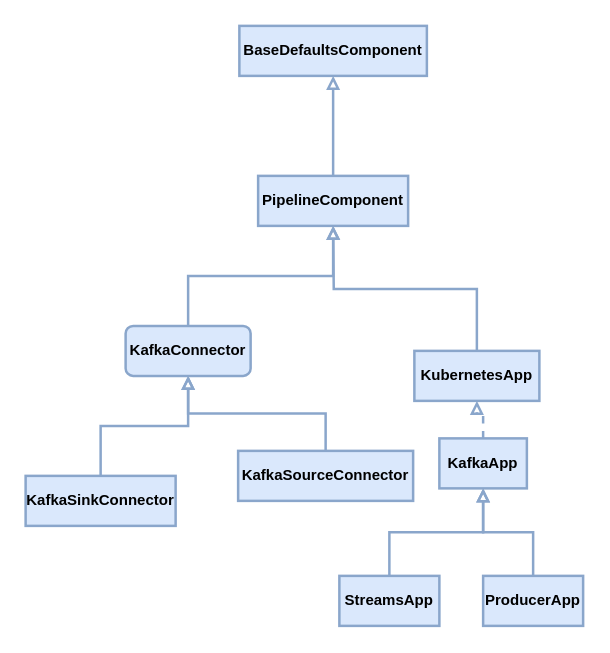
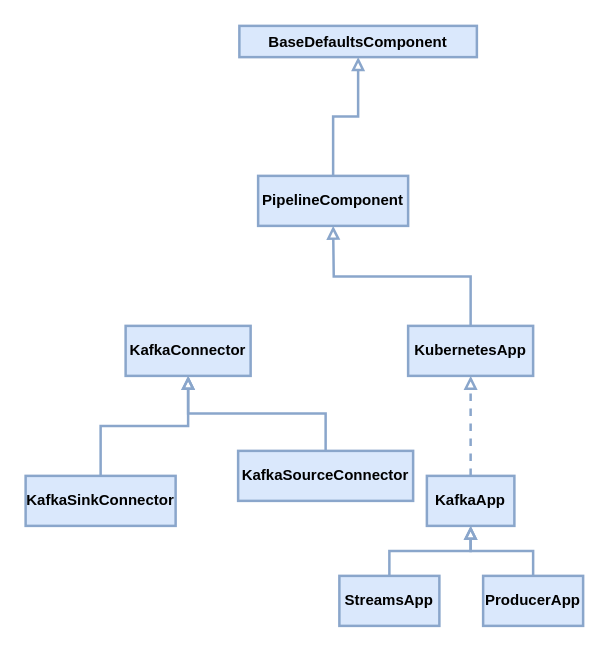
- <mxCell id="6" value="BaseDefaultsComponent" style="rounded=0;whiteSpace=wrap;html=1;fillColor=#DAE8FC;strokeColor=#8aa6cb;strokeWidth=2;fontStyle=1" parent="1" vertex="1"><mxGeometry x="191" width="150" height="40" as="geometry" y="20" /></mxCell>
+ <mxCell id="6" value="BaseDefaultsComponent" style="rounded=0;whiteSpace=wrap;html=1;fillColor=#DAE8FC;strokeColor=#8aa6cb;strokeWidth=2;fontStyle=1" parent="1" vertex="1"><mxGeometry x="191" y="20" width="190" height="25" as="geometry" /></mxCell>
- <mxCell id="11" style="edgeStyle=orthogonalEdgeStyle;rounded=0;orthogonalLoop=1;jettySize=auto;html=1;exitX=0.5;exitY=0;exitDx=0;exitDy=0;entryX=0.5;entryY=1;entryDx=0;entryDy=0;endArrow=block;endFill=0;strokeColor=#8aa6cb;strokeWidth=2;fontStyle=1" parent="1" source="12" target="3" edge="1"><mxGeometry relative="1" as="geometry" /></mxCell>
- <mxCell id="12" value="KafkaConnector" style="whiteSpace=wrap;html=1;strokeColor=#8aa6cb;strokeWidth=2;fontStyle=1;fillColor=#DAE8FC;rounded=1;" parent="1" vertex="1"><mxGeometry x="100" y="260" width="100" height="40" as="geometry" /></mxCell>
+ <mxCell id="12" value="KafkaConnector" style="rounded=0;whiteSpace=wrap;html=1;strokeColor=#8aa6cb;strokeWidth=2;fontStyle=1;fillColor=#DAE8FC;" parent="1" vertex="1"><mxGeometry x="100" y="260" width="100" height="40" as="geometry" /></mxCell>
- <mxCell id="5" value="&lt;div&gt;KubernetesApp&lt;/div&gt;" style="rounded=0;whiteSpace=wrap;html=1;strokeColor=#8aa6cb;strokeWidth=2;fontStyle=1;fillColor=#DAE8FC;" parent="1" vertex="1"><mxGeometry x="331" y="280" width="100" height="40" as="geometry" /></mxCell>
+ <mxCell id="5" value="&lt;div&gt;KubernetesApp&lt;/div&gt;" style="rounded=0;whiteSpace=wrap;html=1;strokeColor=#8aa6cb;strokeWidth=2;fontStyle=1;fillColor=#DAE8FC;" parent="1" vertex="1"><mxGeometry x="326" y="260" width="100" height="40" as="geometry" /></mxCell>
- <mxCell id="8" value="KafkaApp" style="rounded=0;whiteSpace=wrap;html=1;strokeColor=#8aa6cb;strokeWidth=2;fontStyle=1;fillColor=#DAE8FC;" parent="1" vertex="1"><mxGeometry x="351" y="350" width="70" height="40" as="geometry" /></mxCell>
+ <mxCell id="8" value="KafkaApp" style="rounded=0;whiteSpace=wrap;html=1;strokeColor=#8aa6cb;strokeWidth=2;fontStyle=1;fillColor=#DAE8FC;" parent="1" vertex="1"><mxGeometry x="341" y="380" width="70" height="40" as="geometry" /></mxCell>
